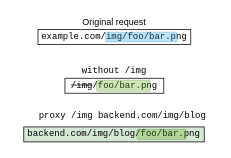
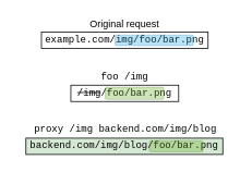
- <mxCell id="9" value="&lt;font face=&quot;Courier New&quot;&gt;without /img&lt;/font&gt;" style="text;html=1;strokeColor=none;fillColor=none;align=center;verticalAlign=middle;whiteSpace=wrap;rounded=0;labelBackgroundColor=none;fontFamily=Helvetica;opacity=30;" parent="1" vertex="1"><mxGeometry x="88" y="84" width="128" height="20" as="geometry" /></mxCell>
+ <mxCell id="9" value="&lt;font face=&quot;Courier New&quot;&gt;foo /img&lt;/font&gt;" style="text;html=1;strokeColor=none;fillColor=none;align=center;verticalAlign=middle;whiteSpace=wrap;rounded=0;labelBackgroundColor=none;fontFamily=Helvetica;opacity=30;" parent="1" vertex="1"><mxGeometry x="88" y="84" width="128" height="20" as="geometry" /></mxCell>
- <mxCell id="10" value="&lt;font face=&quot;Courier New&quot;&gt;proxy /img backend.com/img/blog&lt;/font&gt;" style="text;html=1;strokeColor=none;fillColor=none;align=center;verticalAlign=middle;whiteSpace=wrap;rounded=0;labelBackgroundColor=none;fontFamily=Helvetica;opacity=30;" parent="1" vertex="1"><mxGeometry x="30" y="143" width="266" height="20" as="geometry" /></mxCell>
+ <mxCell id="10" value="&lt;font face=&quot;Courier New&quot;&gt;proxy /img backend.com/img/blog&lt;/font&gt;" style="text;html=1;strokeColor=none;fillColor=none;align=center;verticalAlign=middle;whiteSpace=wrap;rounded=0;labelBackgroundColor=none;fontFamily=Helvetica;opacity=30;" parent="1" vertex="1"><mxGeometry x="20" y="148" width="266" height="20" as="geometry" /></mxCell>
